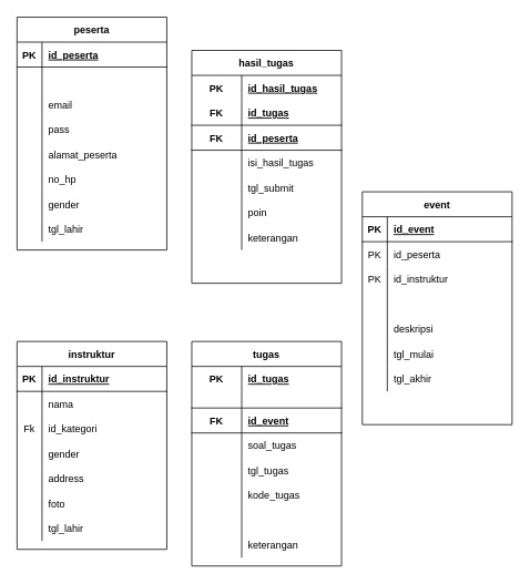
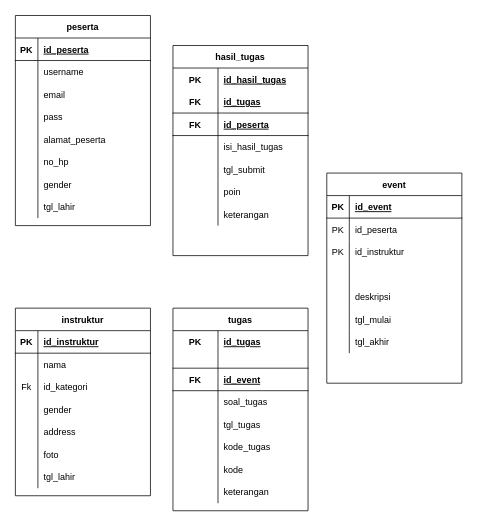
+ <mxCell id="8" value="username" style="shape=partialRectangle;connectable=0;fillColor=none;top=0;left=0;bottom=0;right=0;align=left;spacingLeft=6;overflow=hidden;" parent="6" vertex="1"><mxGeometry x="30" width="150" height="30" as="geometry" /></mxCell>
+ <mxCell id="117" value="kode" style="shape=partialRectangle;connectable=0;fillColor=none;top=0;left=0;bottom=0;right=0;align=left;spacingLeft=6;overflow=hidden;" parent="115" vertex="1"><mxGeometry x="60" width="120" height="30" as="geometry" /></mxCell>
